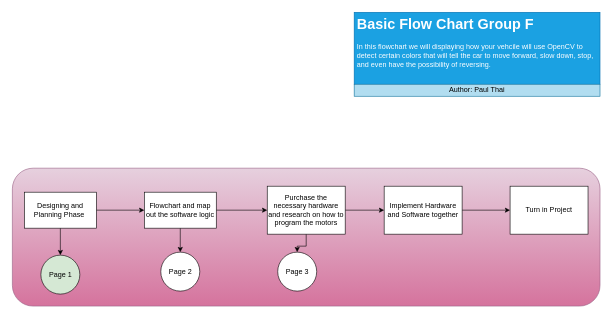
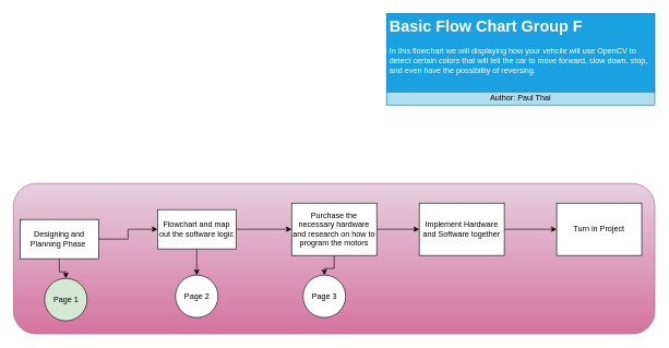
- <mxCell id="7" value="Designing and Planning Phase&amp;nbsp;" style="rounded=0;whiteSpace=wrap;html=1;" parent="1" vertex="1"><mxGeometry x="40" y="320" width="120" height="60" as="geometry" /></mxCell>
+ <mxCell id="7" value="Designing and Planning Phase&amp;nbsp;" style="rounded=0;whiteSpace=wrap;html=1;" parent="1" vertex="1"><mxGeometry x="30" y="335" width="120" height="60" as="geometry" /></mxCell>
